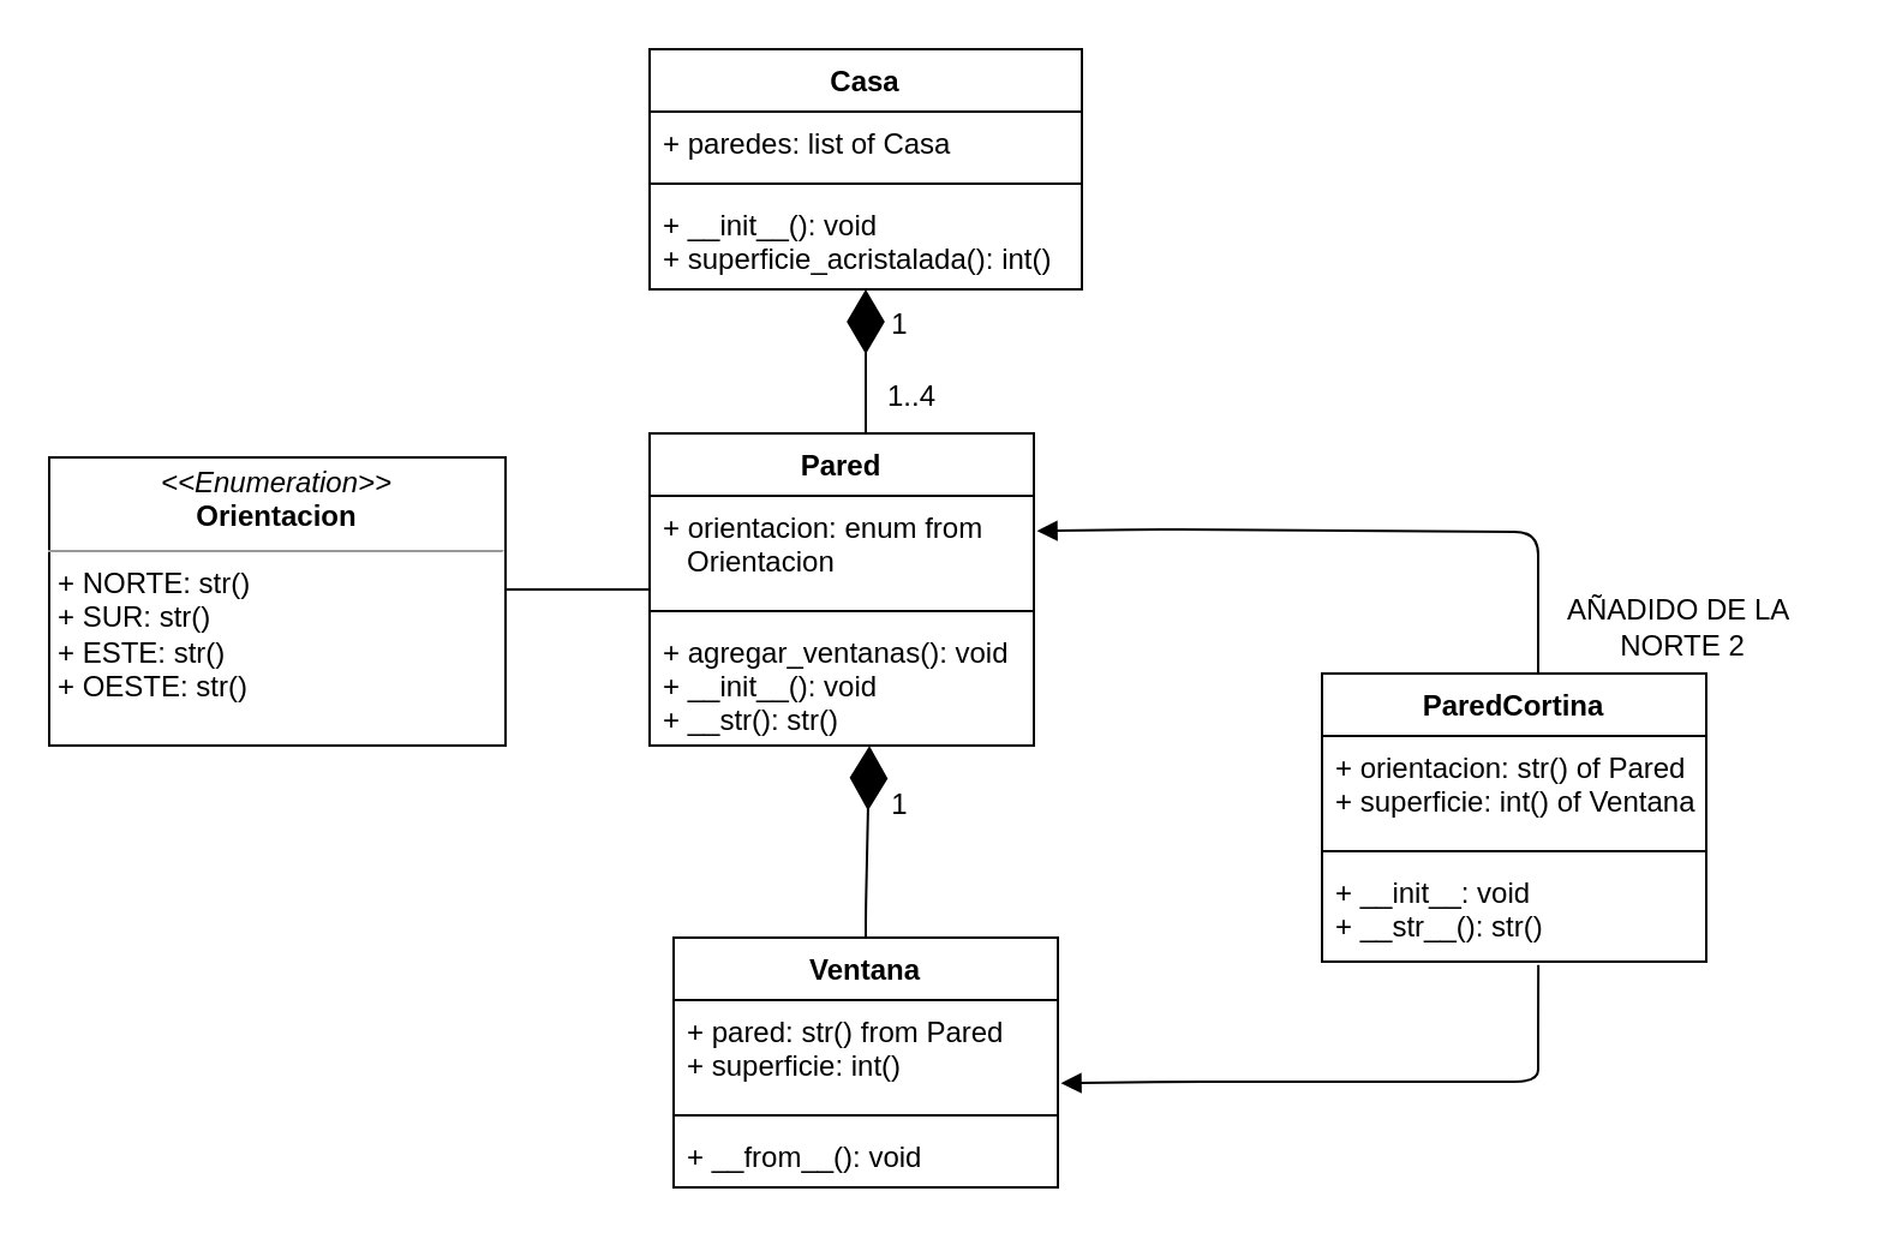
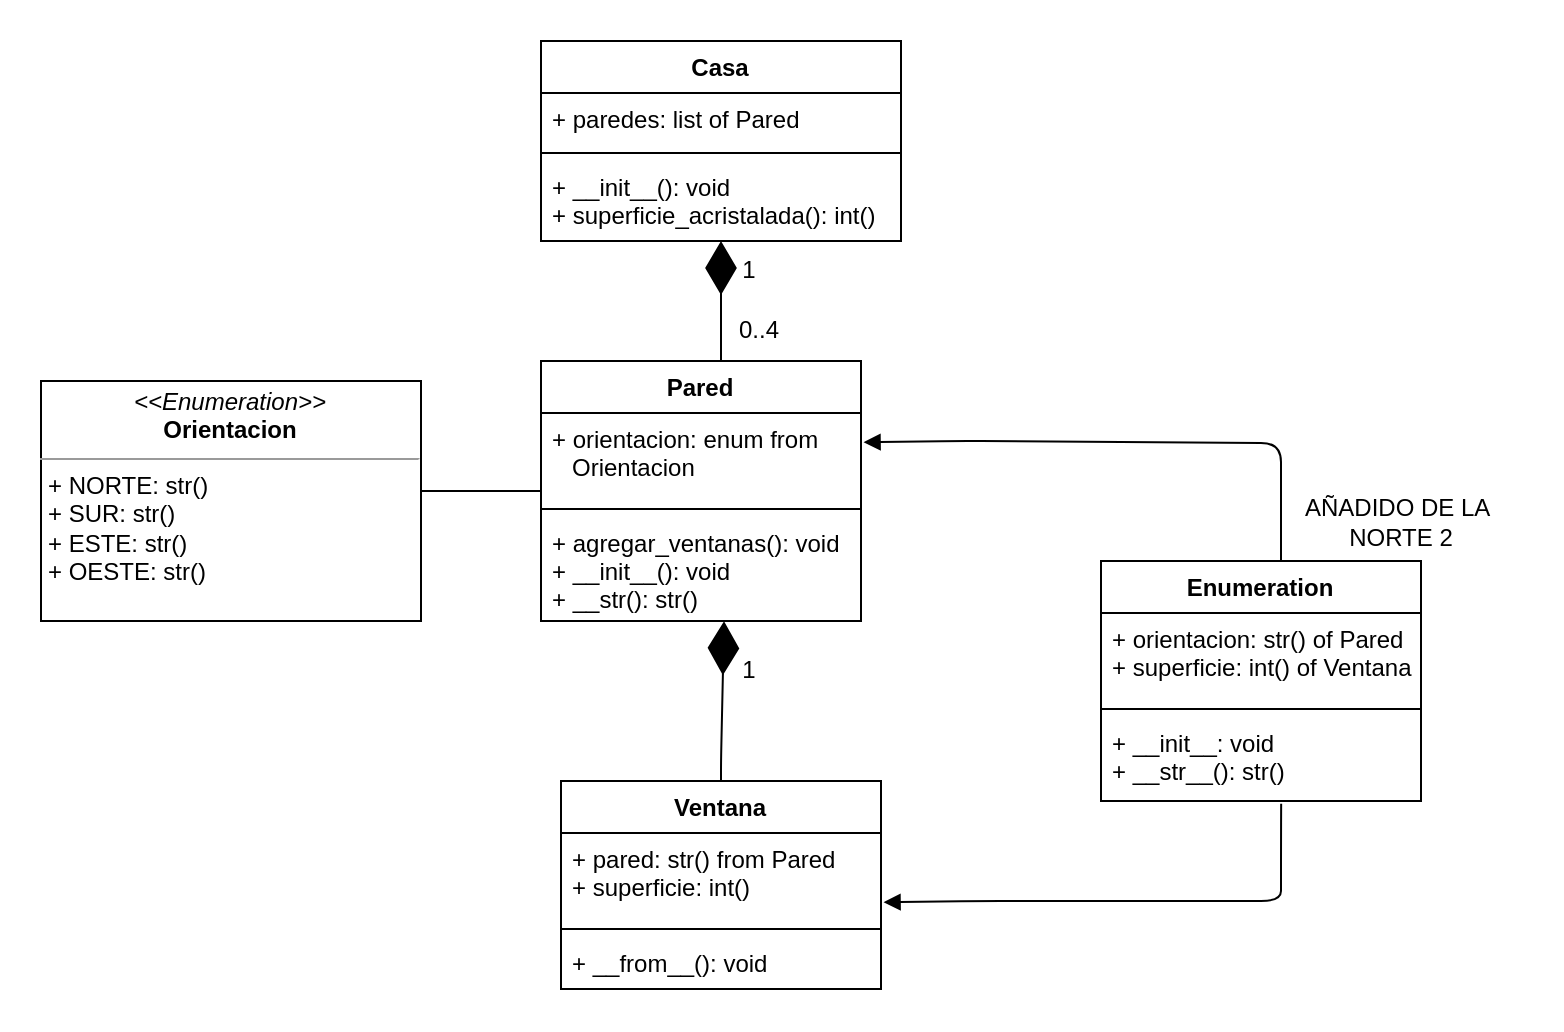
- <mxCell id="12" value="+ paredes: list of Casa" style="text;strokeColor=none;fillColor=none;align=left;verticalAlign=top;spacingLeft=4;spacingRight=4;overflow=hidden;rotatable=0;points=[[0,0.5],[1,0.5]];portConstraint=eastwest;" vertex="1" parent="11"><mxGeometry y="26" width="180" height="26" as="geometry" /></mxCell>
+ <mxCell id="12" value="+ paredes: list of Pared" style="text;strokeColor=none;fillColor=none;align=left;verticalAlign=top;spacingLeft=4;spacingRight=4;overflow=hidden;rotatable=0;points=[[0,0.5],[1,0.5]];portConstraint=eastwest;" vertex="1" parent="11"><mxGeometry y="26" width="180" height="26" as="geometry" /></mxCell>
- <mxCell id="18" value="1..4" style="text;html=1;align=center;verticalAlign=middle;resizable=0;points=[];autosize=1;strokeColor=none;fillColor=none;" vertex="1" parent="1"><mxGeometry x="359" y="150" width="40" height="30" as="geometry" /></mxCell>
+ <mxCell id="18" value="0..4" style="text;html=1;align=center;verticalAlign=middle;resizable=0;points=[];autosize=1;strokeColor=none;fillColor=none;" vertex="1" parent="1"><mxGeometry x="359" y="150" width="40" height="30" as="geometry" /></mxCell>
- <mxCell id="22" value="ParedCortina" style="swimlane;fontStyle=1;align=center;verticalAlign=top;childLayout=stackLayout;horizontal=1;startSize=26;horizontalStack=0;resizeParent=1;resizeParentMax=0;resizeLast=0;collapsible=1;marginBottom=0;" vertex="1" parent="1"><mxGeometry x="550" y="280" width="160" height="120" as="geometry" /></mxCell>
+ <mxCell id="22" value="Enumeration" style="swimlane;fontStyle=1;align=center;verticalAlign=top;childLayout=stackLayout;horizontal=1;startSize=26;horizontalStack=0;resizeParent=1;resizeParentMax=0;resizeLast=0;collapsible=1;marginBottom=0;" vertex="1" parent="1"><mxGeometry x="550" y="280" width="160" height="120" as="geometry" /></mxCell>
